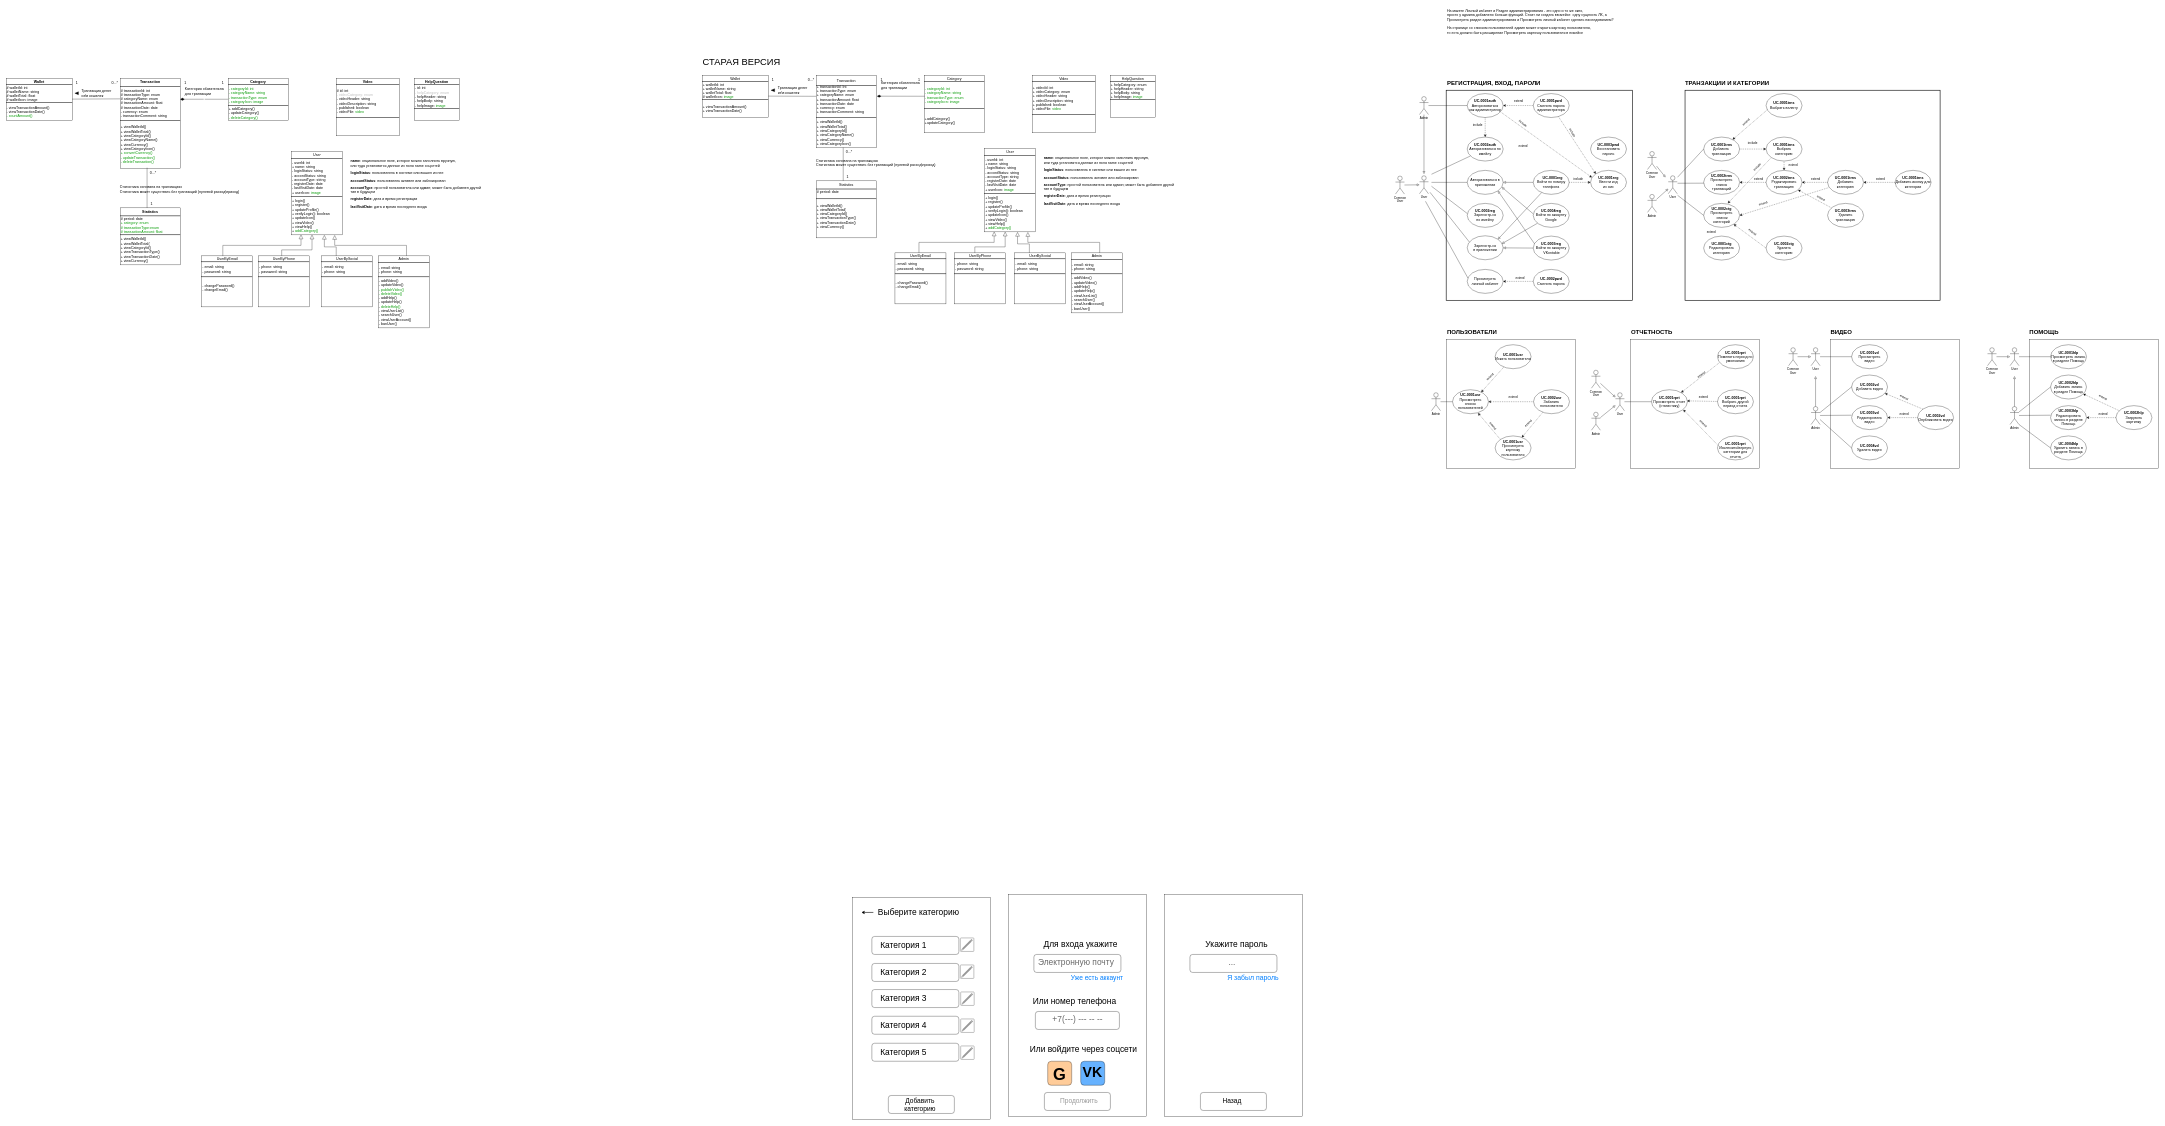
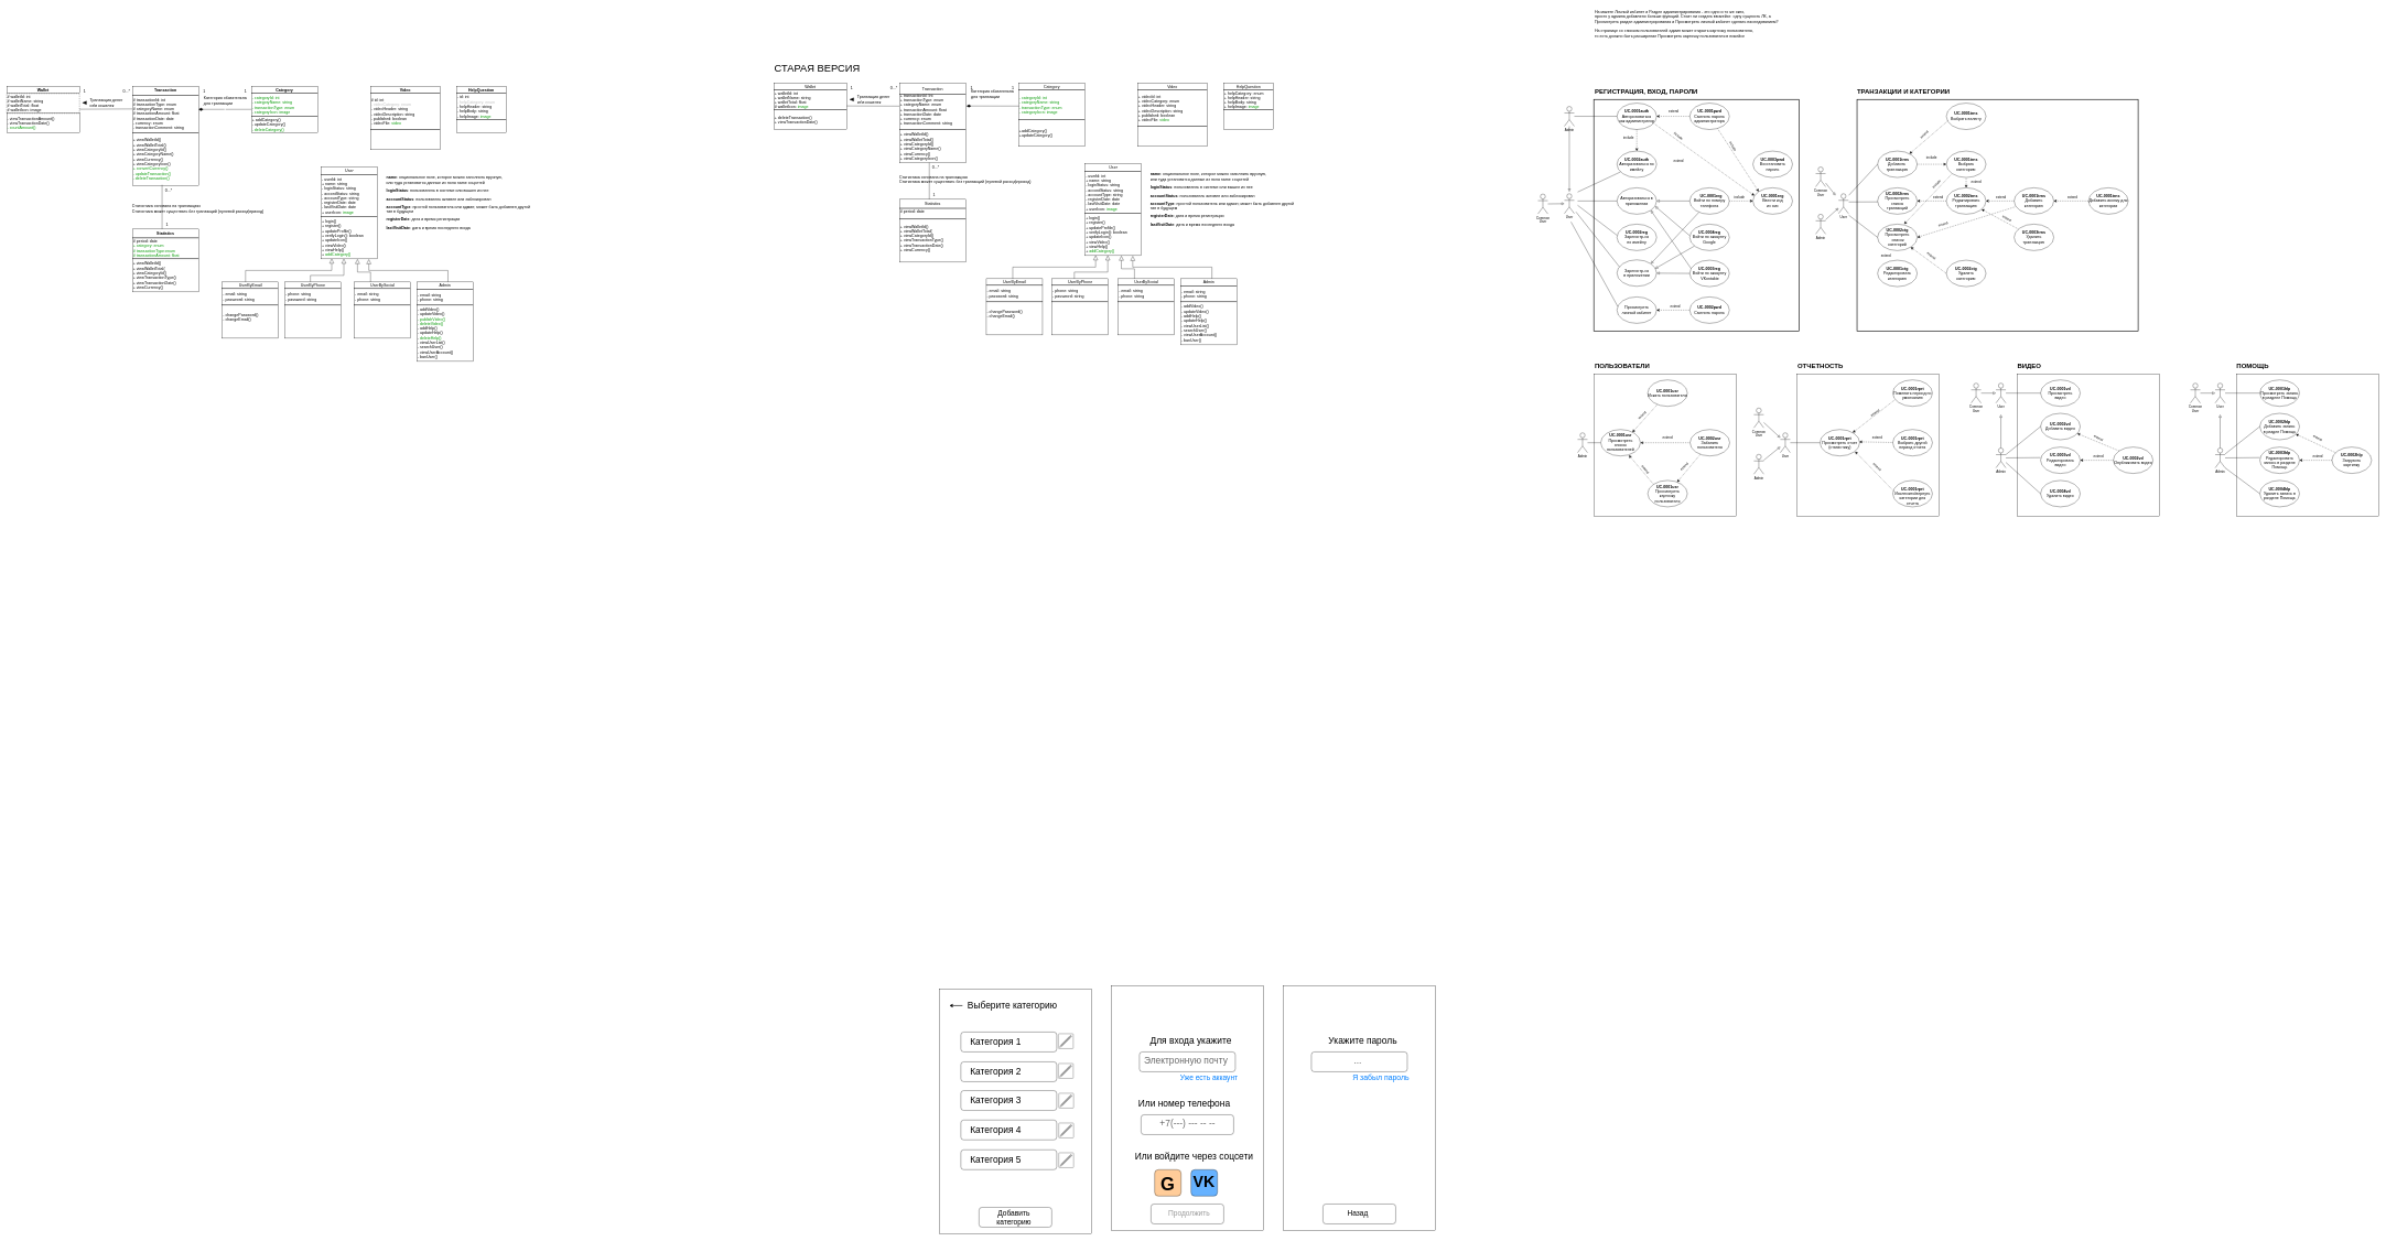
- <mxCell id="279" value="&lt;div align=&quot;left&quot;&gt;# walletId: int&lt;br&gt;&lt;/div&gt;&lt;div align=&quot;left&quot;&gt;# walletName: string&lt;/div&gt;&lt;div align=&quot;left&quot;&gt;# walletTotal: float&lt;/div&gt;&lt;div align=&quot;left&quot;&gt;# walletIcon: image&lt;br&gt;&lt;/div&gt;" style="rounded=0;whiteSpace=wrap;html=1;fillColor=none;align=left;" parent="278" vertex="1"><mxGeometry y="20" width="220.0" height="60" as="geometry" /></mxCell>
+ <mxCell id="279" value="&lt;div align=&quot;left&quot;&gt;# walletId: int&lt;br&gt;&lt;/div&gt;&lt;div align=&quot;left&quot;&gt;# walletName: string&lt;/div&gt;&lt;div align=&quot;left&quot;&gt;# walletTotal: float&lt;/div&gt;&lt;div align=&quot;left&quot;&gt;# walletIcon: image&lt;br&gt;&lt;/div&gt;" style="rounded=0;whiteSpace=wrap;html=1;fillColor=none;align=left;dashed=1;" parent="278" vertex="1"><mxGeometry y="20" width="220.0" height="60" as="geometry" /></mxCell>
- <mxCell id="101" value="&lt;div align=&quot;left&quot;&gt;+ viewTransactionAmount()&lt;br&gt;&lt;/div&gt;&lt;div&gt;+ viewTransactionDate()&lt;br&gt;&lt;/div&gt;" style="rounded=0;whiteSpace=wrap;html=1;fillColor=none;align=left;" parent="99" vertex="1"><mxGeometry y="80" width="220.0" height="60" as="geometry" /></mxCell>
+ <mxCell id="101" value="&lt;div align=&quot;left&quot;&gt;+ deleteTransaction()&lt;br&gt;&lt;/div&gt;&lt;div&gt;+ viewTransactionDate()&lt;br&gt;&lt;/div&gt;" style="rounded=0;whiteSpace=wrap;html=1;fillColor=none;align=left;" parent="99" vertex="1"><mxGeometry y="80" width="220.0" height="60" as="geometry" /></mxCell>
